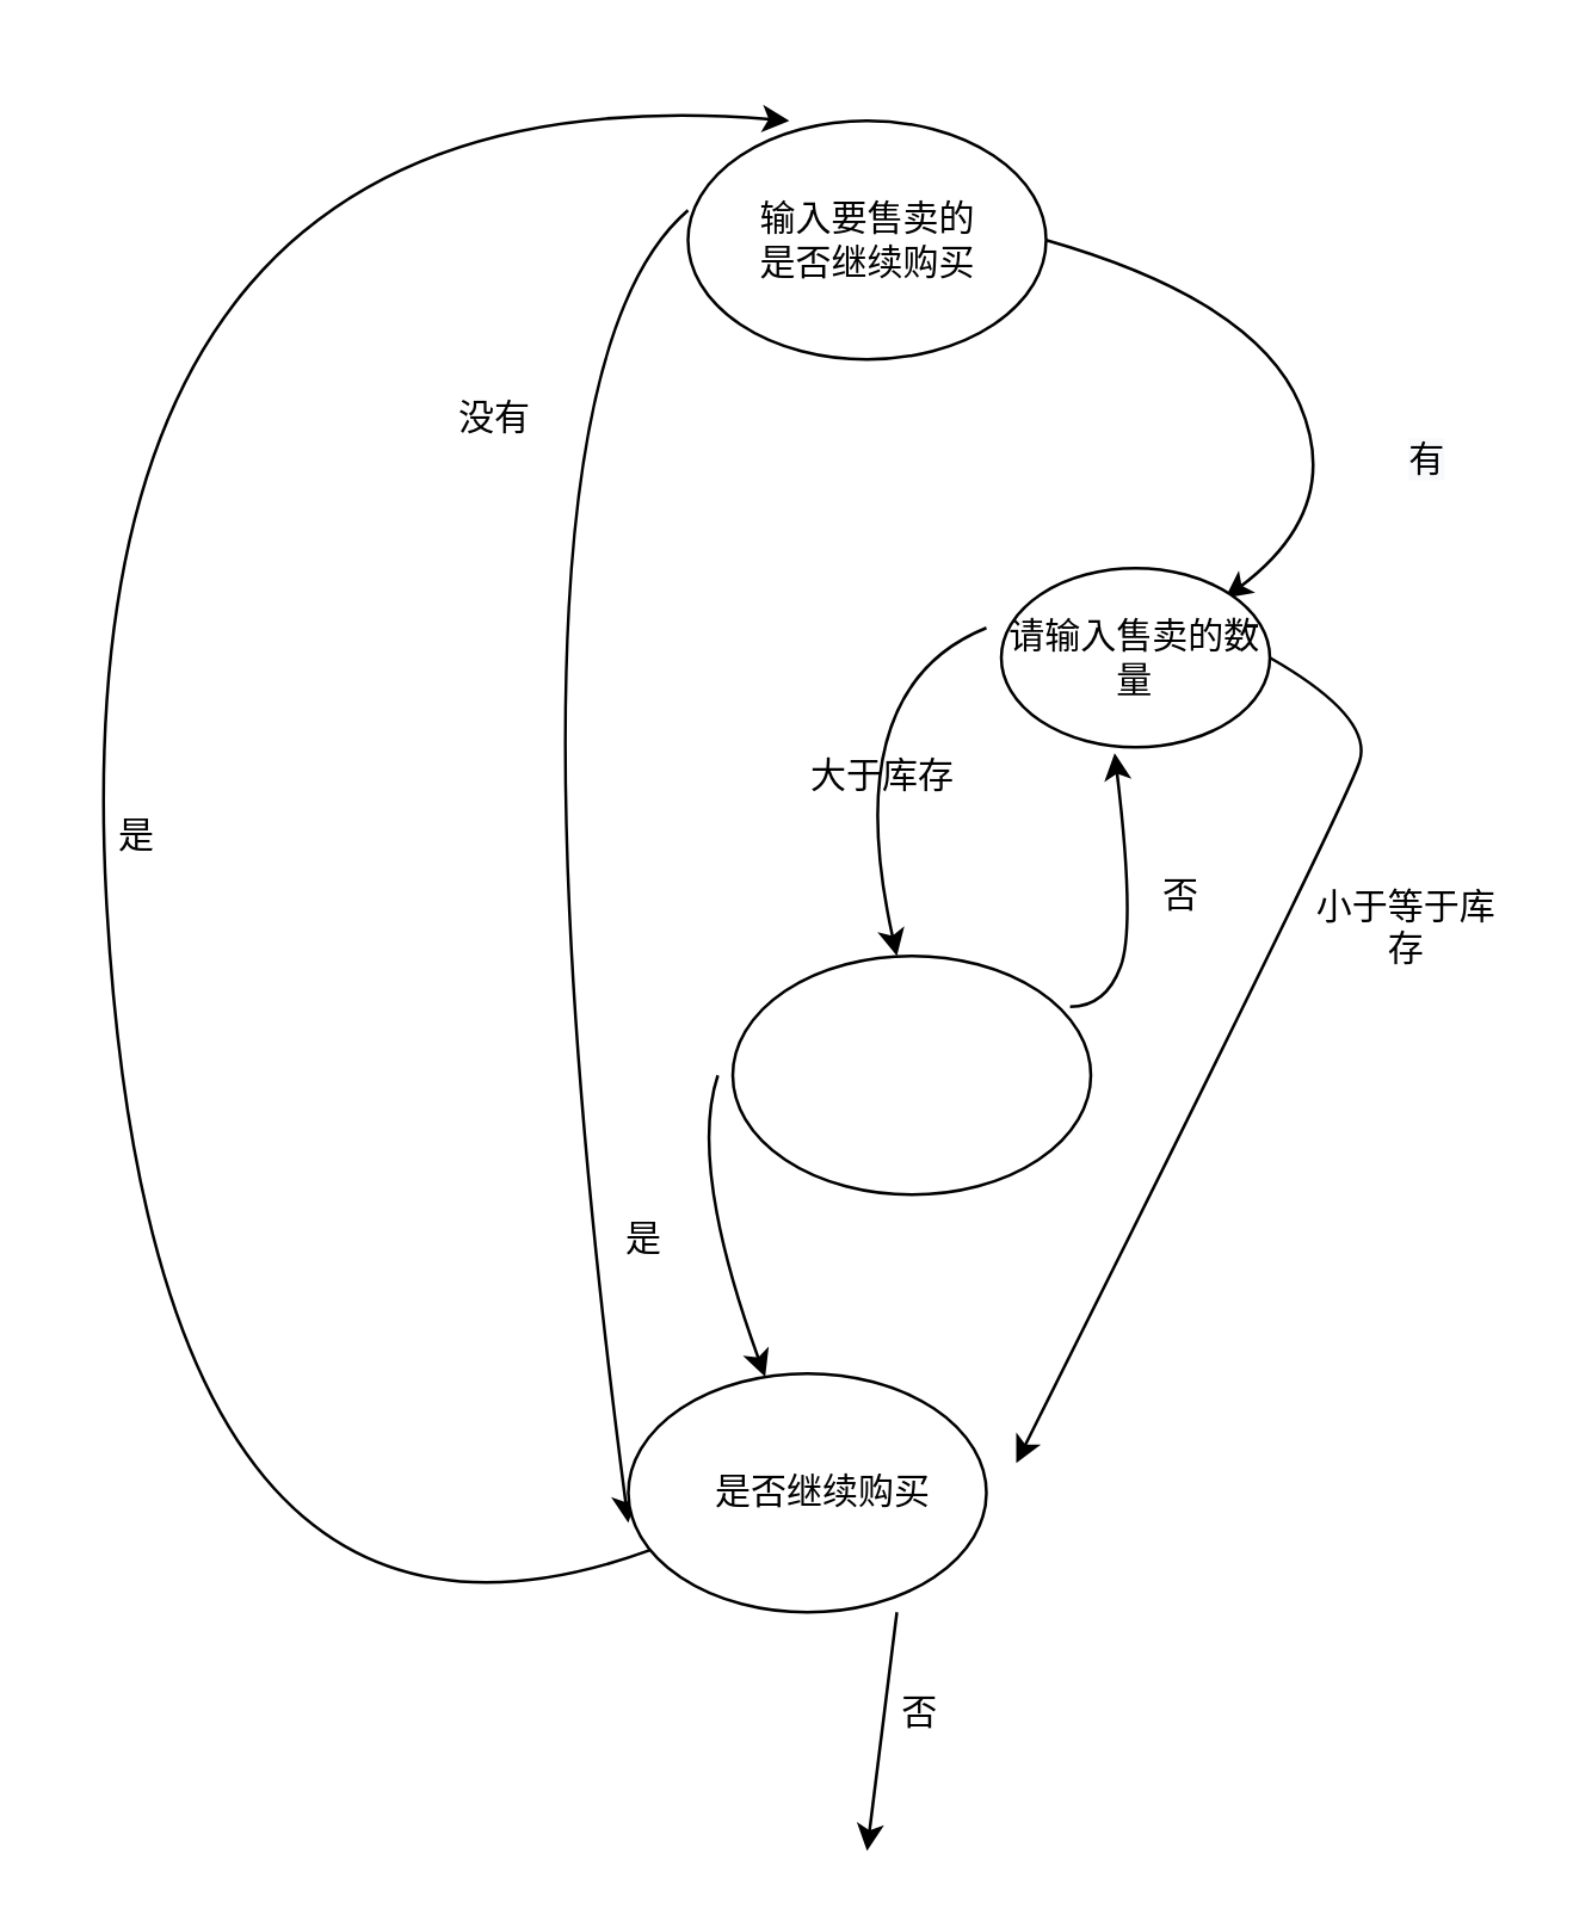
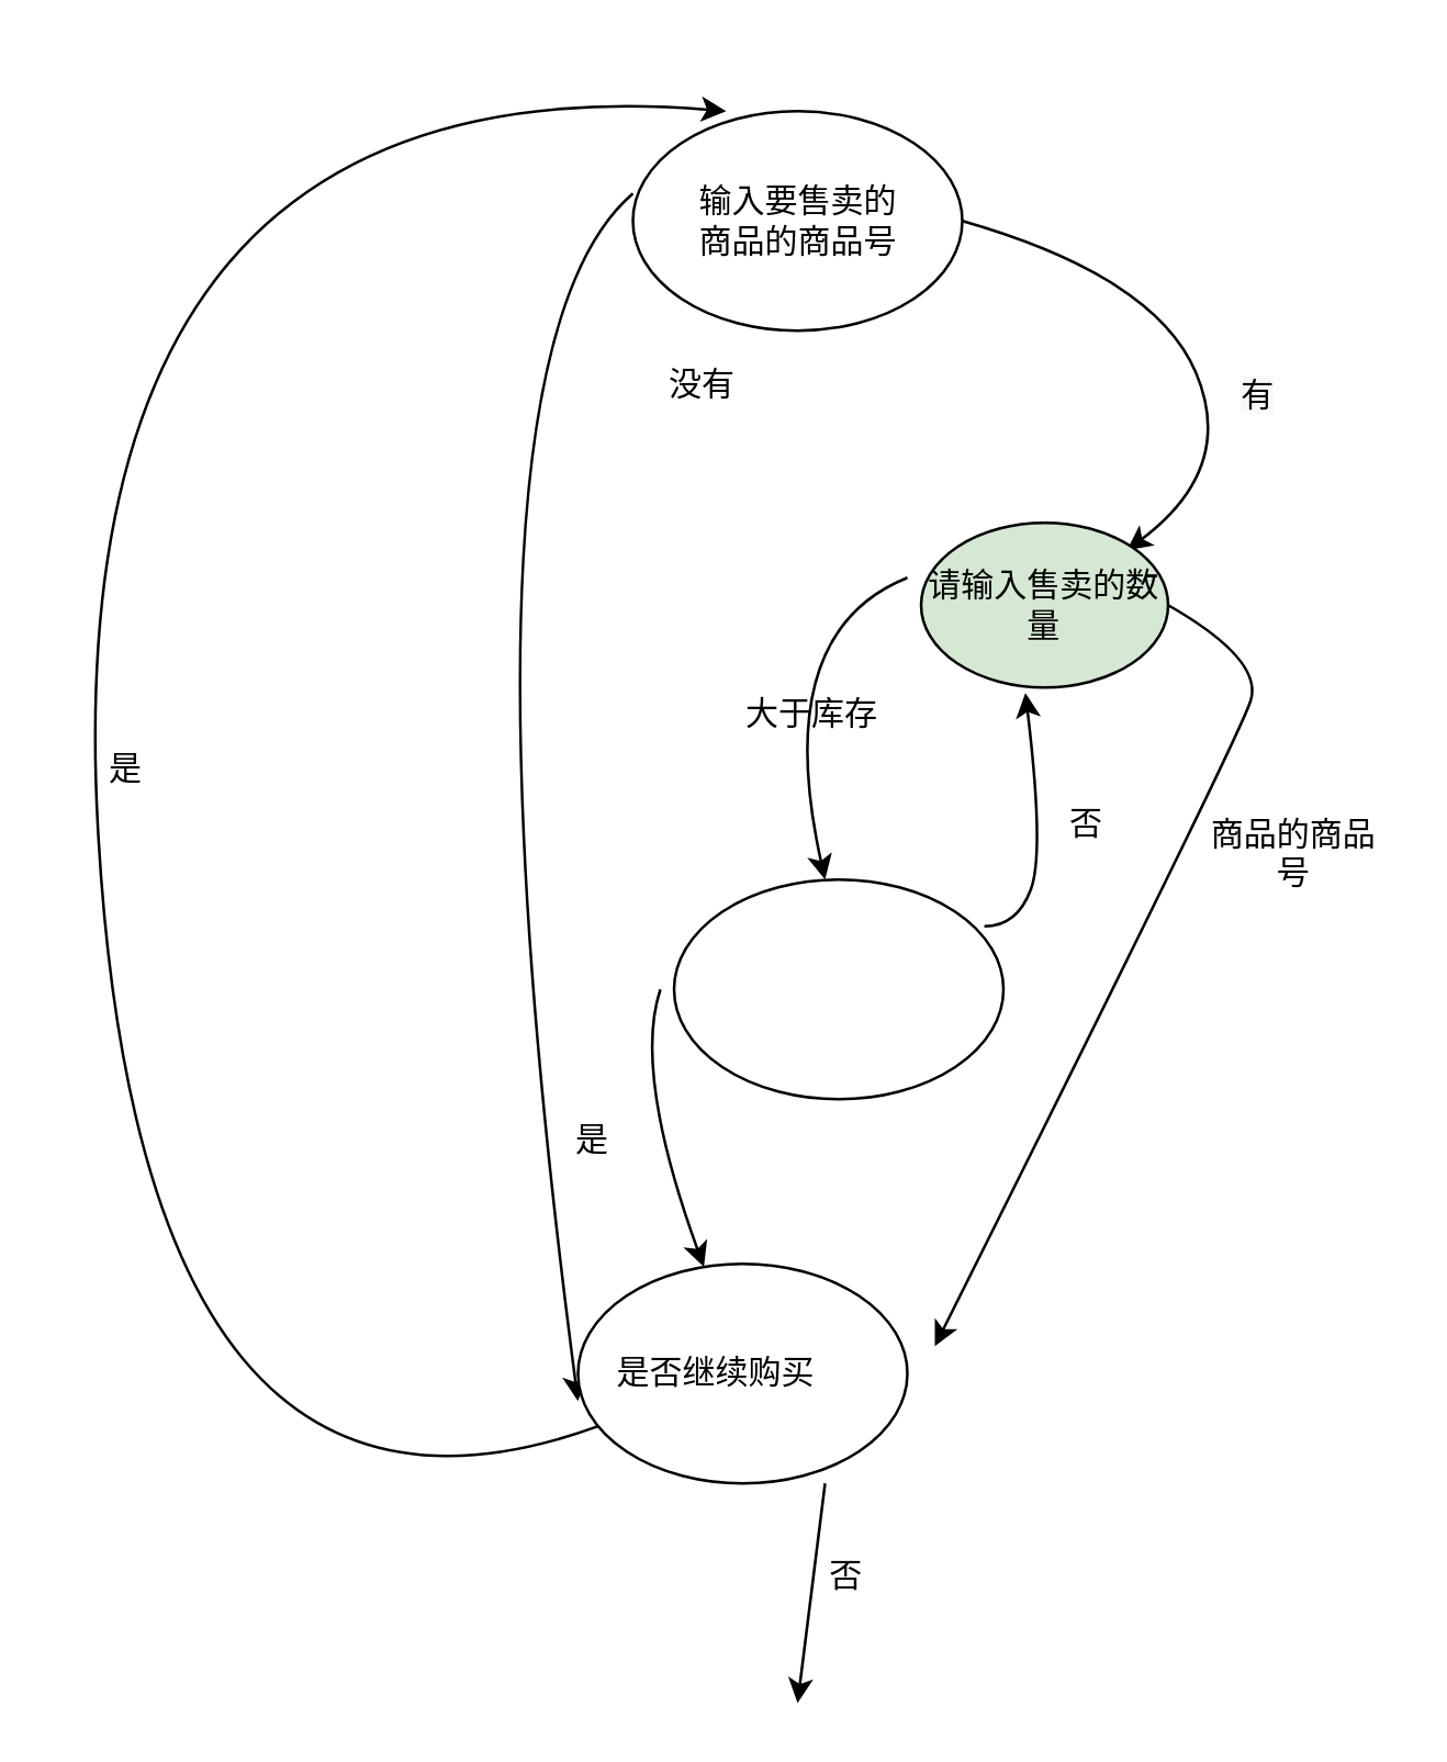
- <mxCell id="3" value="输入要售卖的&lt;br&gt;是否继续购买" style="text;html=1;resizable=0;autosize=1;align=center;verticalAlign=middle;points=[];fillColor=none;strokeColor=none;rounded=0;" vertex="1" parent="1"><mxGeometry x="245" y="65" width="90" height="30" as="geometry" /></mxCell>
+ <mxCell id="3" value="输入要售卖的&lt;br&gt;商品的商品号" style="text;html=1;resizable=0;autosize=1;align=center;verticalAlign=middle;points=[];fillColor=none;strokeColor=none;rounded=0;" vertex="1" parent="1"><mxGeometry x="245" y="65" width="90" height="30" as="geometry" /></mxCell>
- <mxCell id="6" value="没有" style="text;html=1;resizable=0;autosize=1;align=center;verticalAlign=middle;points=[];fillColor=none;strokeColor=none;rounded=0;" vertex="1" parent="1"><mxGeometry x="145" y="130" width="40" height="20" as="geometry" /></mxCell>
+ <mxCell id="6" value="没有" style="text;html=1;resizable=0;autosize=1;align=center;verticalAlign=middle;points=[];fillColor=none;strokeColor=none;rounded=0;" vertex="1" parent="1"><mxGeometry x="235" y="130" width="40" height="20" as="geometry" /></mxCell>
- <mxCell id="7" value="&lt;span style=&quot;color: rgb(0, 0, 0); font-family: helvetica; font-size: 12px; font-style: normal; font-weight: 400; letter-spacing: normal; text-align: center; text-indent: 0px; text-transform: none; word-spacing: 0px; background-color: rgb(248, 249, 250); display: inline; float: none;&quot;&gt;有&lt;/span&gt;" style="text;whiteSpace=wrap;html=1;" vertex="1" parent="1"><mxGeometry x="470" y="140" width="40" height="30" as="geometry" /></mxCell>
+ <mxCell id="7" value="&lt;span style=&quot;color: rgb(0, 0, 0); font-family: helvetica; font-size: 12px; font-style: normal; font-weight: 400; letter-spacing: normal; text-align: center; text-indent: 0px; text-transform: none; word-spacing: 0px; background-color: rgb(248, 249, 250); display: inline; float: none;&quot;&gt;有&lt;/span&gt;" style="text;whiteSpace=wrap;html=1;" vertex="1" parent="1"><mxGeometry x="450" y="130" width="40" height="30" as="geometry" /></mxCell>
- <mxCell id="8" value="请输入售卖的数量" style="ellipse;whiteSpace=wrap;html=1;" vertex="1" parent="1"><mxGeometry x="335" y="190" width="90" height="60" as="geometry" /></mxCell>
+ <mxCell id="8" value="请输入售卖的数量" style="ellipse;whiteSpace=wrap;html=1;fillColor=#d5e8d4;" vertex="1" parent="1"><mxGeometry x="335" y="190" width="90" height="60" as="geometry" /></mxCell>
- <mxCell id="10" value="&lt;div style=&quot;text-align: center&quot;&gt;&lt;span&gt;&lt;font face=&quot;helvetica&quot;&gt;小于等于库存&lt;/font&gt;&lt;/span&gt;&lt;/div&gt;" style="text;whiteSpace=wrap;html=1;" vertex="1" parent="1"><mxGeometry x="435" y="290" width="70" height="30" as="geometry" /></mxCell>
+ <mxCell id="10" value="&lt;div style=&quot;text-align: center&quot;&gt;&lt;span&gt;&lt;font face=&quot;helvetica&quot;&gt;商品的商品号&lt;/font&gt;&lt;/span&gt;&lt;/div&gt;" style="text;whiteSpace=wrap;html=1;" vertex="1" parent="1"><mxGeometry x="435" y="290" width="70" height="30" as="geometry" /></mxCell>
- <mxCell id="19" value="是否继续购买" style="text;html=1;resizable=0;autosize=1;align=center;verticalAlign=middle;points=[];fillColor=none;strokeColor=none;rounded=0;" vertex="1" parent="1"><mxGeometry x="230" y="490" width="90" height="20" as="geometry" /></mxCell>
+ <mxCell id="19" value="是否继续购买" style="text;html=1;resizable=0;autosize=1;align=center;verticalAlign=middle;points=[];fillColor=none;strokeColor=none;rounded=0;" vertex="1" parent="1"><mxGeometry x="215" y="490" width="90" height="20" as="geometry" /></mxCell>
